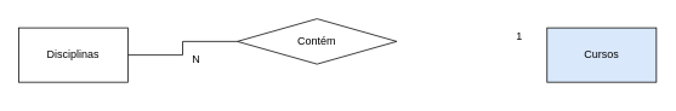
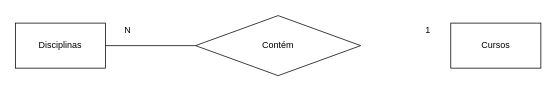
- <mxCell id="2" value="Contém" style="rhombus;whiteSpace=wrap;html=1;" vertex="1" parent="1"><mxGeometry x="260" y="20" width="175" height="50" as="geometry" /></mxCell>
+ <mxCell id="2" value="Contém" style="rhombus;whiteSpace=wrap;html=1;" vertex="1" parent="1"><mxGeometry x="260" y="20" width="220" height="80" as="geometry" /></mxCell>
- <mxCell id="5" value="Cursos" style="rounded=0;whiteSpace=wrap;html=1;fillColor=#dae8fc;" vertex="1" parent="1"><mxGeometry x="600" y="30" width="120" height="60" as="geometry" /></mxCell>
+ <mxCell id="5" value="Cursos" style="rounded=0;whiteSpace=wrap;html=1;" vertex="1" parent="1"><mxGeometry x="600" y="30" width="120" height="60" as="geometry" /></mxCell>
- <mxCell id="7" value="N" style="text;html=1;strokeColor=none;fillColor=none;align=center;verticalAlign=middle;whiteSpace=wrap;rounded=0;" vertex="1" parent="1"><mxGeometry x="195" y="55" width="40" height="20" as="geometry" /></mxCell>
+ <mxCell id="7" value="N" style="text;html=1;strokeColor=none;fillColor=none;align=center;verticalAlign=middle;whiteSpace=wrap;rounded=0;" vertex="1" parent="1"><mxGeometry x="150" y="30" width="40" height="20" as="geometry" /></mxCell>
